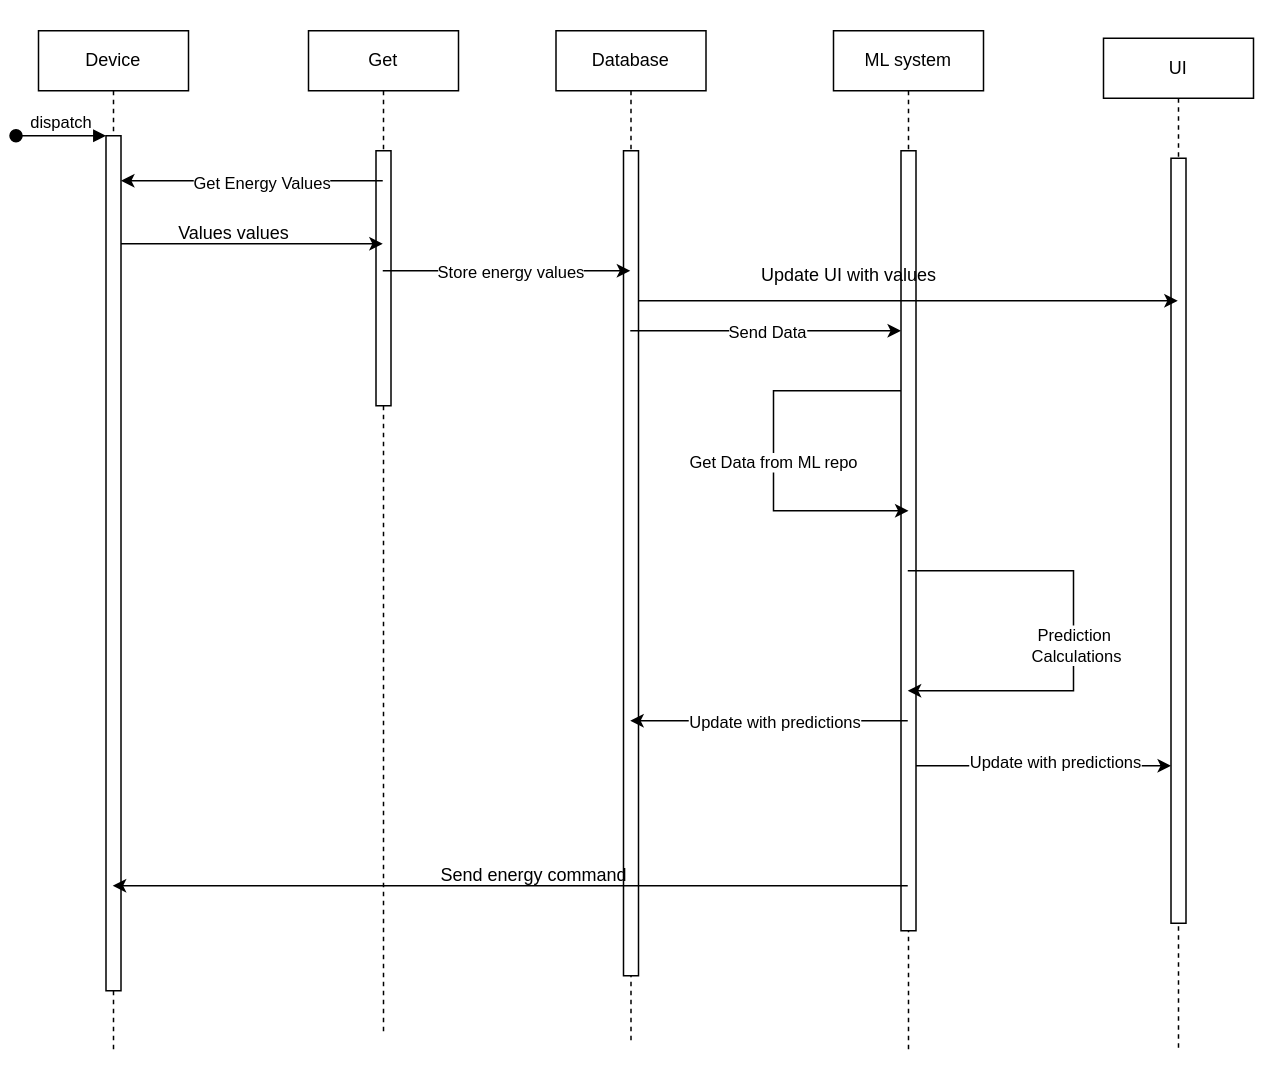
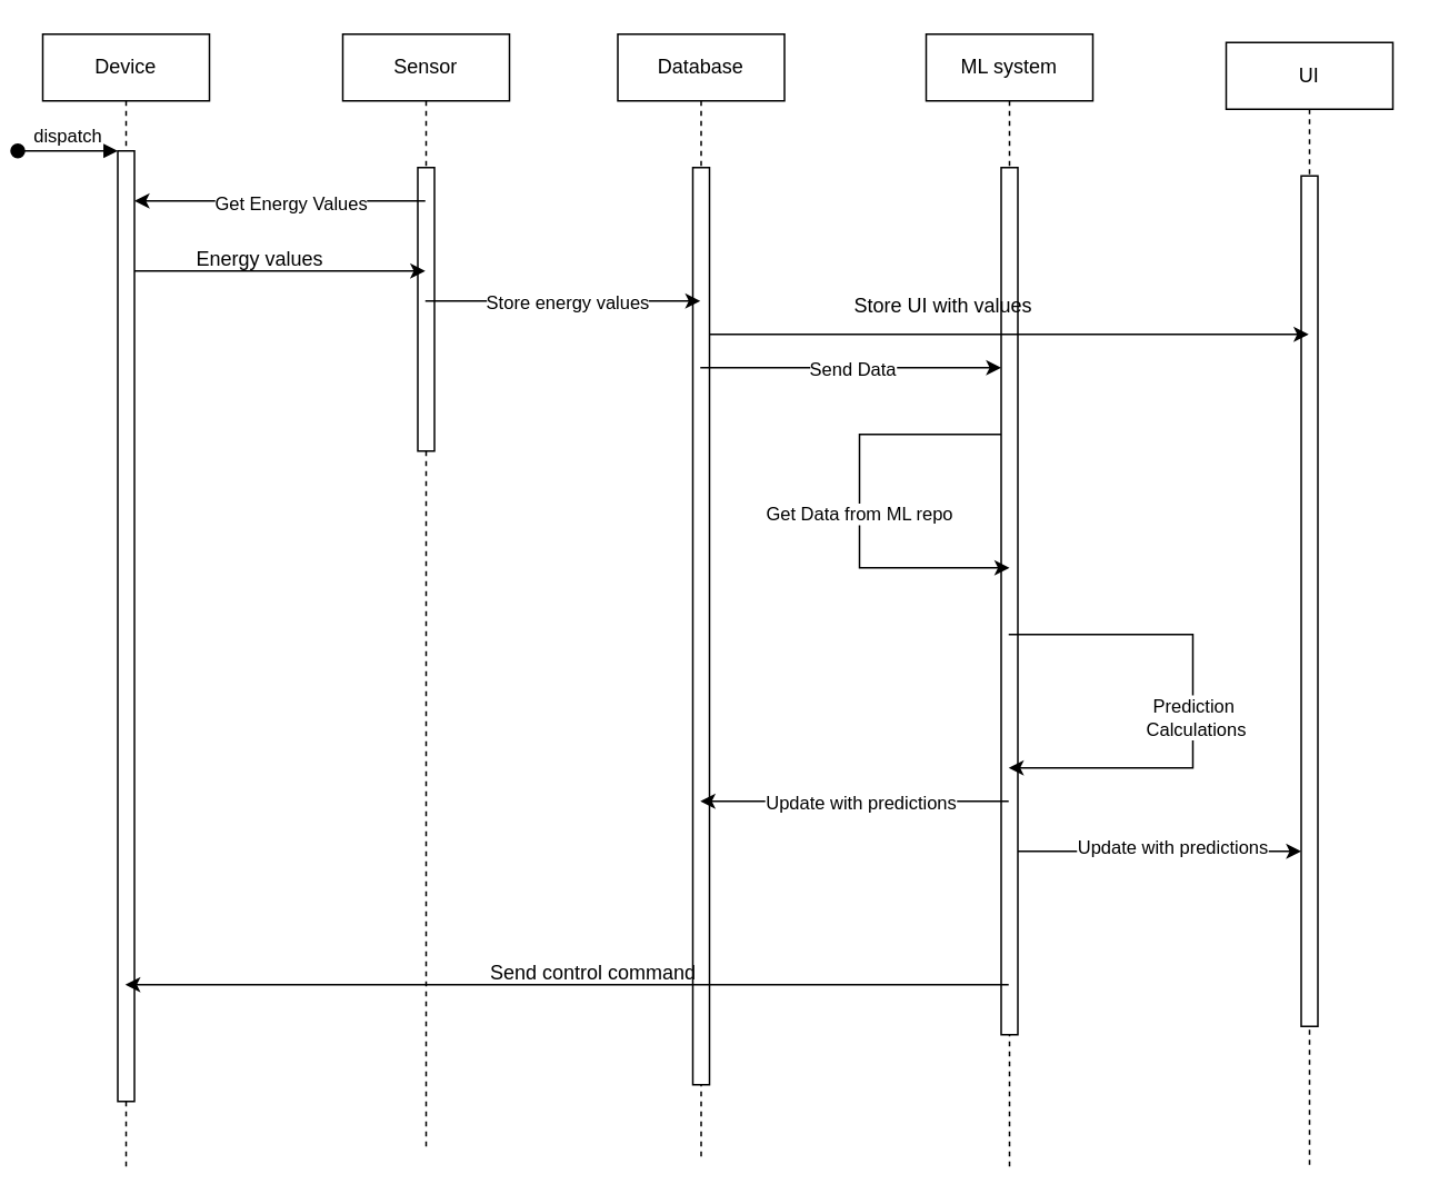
- <mxCell id="5" value="Get" style="shape=umlLifeline;perimeter=lifelinePerimeter;whiteSpace=wrap;html=1;container=0;dropTarget=0;collapsible=0;recursiveResize=0;outlineConnect=0;portConstraint=eastwest;newEdgeStyle={&quot;edgeStyle&quot;:&quot;elbowEdgeStyle&quot;,&quot;elbow&quot;:&quot;vertical&quot;,&quot;curved&quot;:0,&quot;rounded&quot;:0};" parent="1" vertex="1"><mxGeometry x="200" y="20" width="100" height="670" as="geometry" /></mxCell>
+ <mxCell id="5" value="Sensor" style="shape=umlLifeline;perimeter=lifelinePerimeter;whiteSpace=wrap;html=1;container=0;dropTarget=0;collapsible=0;recursiveResize=0;outlineConnect=0;portConstraint=eastwest;newEdgeStyle={&quot;edgeStyle&quot;:&quot;elbowEdgeStyle&quot;,&quot;elbow&quot;:&quot;vertical&quot;,&quot;curved&quot;:0,&quot;rounded&quot;:0};" parent="1" vertex="1"><mxGeometry x="200" y="20" width="100" height="670" as="geometry" /></mxCell>
- <mxCell id="22" value="Values values" style="text;html=1;align=center;verticalAlign=middle;resizable=0;points=[];autosize=1;strokeColor=none;fillColor=none;" vertex="1" parent="1"><mxGeometry x="100" y="140" width="100" height="30" as="geometry" /></mxCell>
+ <mxCell id="22" value="Energy values" style="text;html=1;align=center;verticalAlign=middle;resizable=0;points=[];autosize=1;strokeColor=none;fillColor=none;" vertex="1" parent="1"><mxGeometry x="100" y="140" width="100" height="30" as="geometry" /></mxCell>
- <mxCell id="26" value="Update UI with values" style="text;html=1;align=center;verticalAlign=middle;resizable=0;points=[];autosize=1;strokeColor=none;fillColor=none;" vertex="1" parent="1"><mxGeometry x="490" y="168" width="140" height="30" as="geometry" /></mxCell>
+ <mxCell id="26" value="Store UI with values" style="text;html=1;align=center;verticalAlign=middle;resizable=0;points=[];autosize=1;strokeColor=none;fillColor=none;" vertex="1" parent="1"><mxGeometry x="490" y="168" width="140" height="30" as="geometry" /></mxCell>
- <mxCell id="32" value="Send energy command" style="text;html=1;align=center;verticalAlign=middle;resizable=0;points=[];autosize=1;strokeColor=none;fillColor=none;" vertex="1" parent="1"><mxGeometry x="275" y="568" width="150" height="30" as="geometry" /></mxCell>
+ <mxCell id="32" value="Send control command" style="text;html=1;align=center;verticalAlign=middle;resizable=0;points=[];autosize=1;strokeColor=none;fillColor=none;" vertex="1" parent="1"><mxGeometry x="275" y="568" width="150" height="30" as="geometry" /></mxCell>
